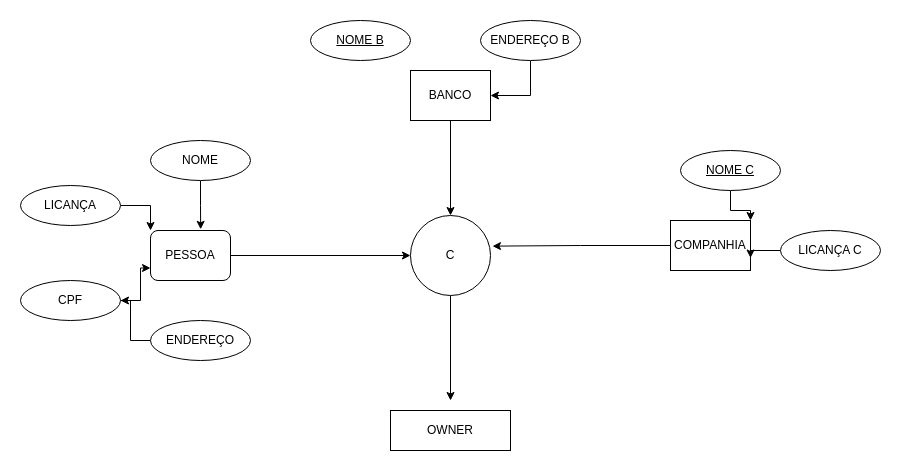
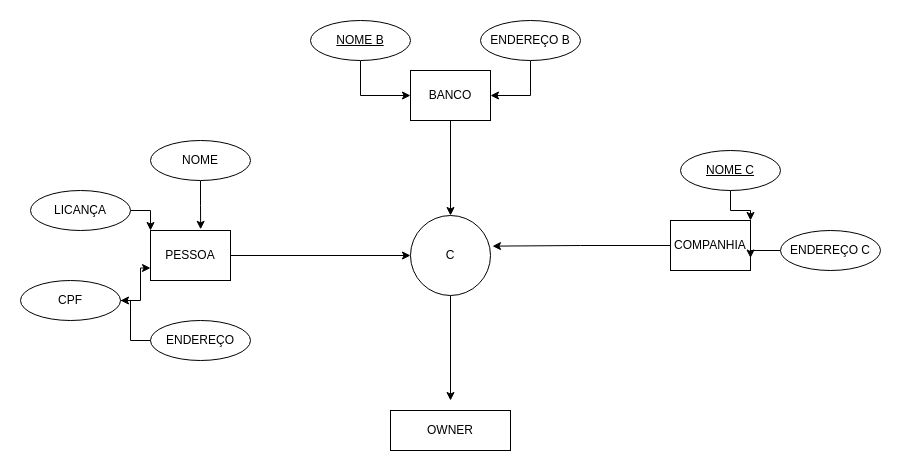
+ <mxCell id="21" style="edgeStyle=orthogonalEdgeStyle;rounded=0;orthogonalLoop=1;jettySize=auto;html=1;entryX=0;entryY=0.5;entryDx=0;entryDy=0;" edge="1" parent="1" source="22" target="5"><mxGeometry relative="1" as="geometry" /></mxCell>
- <mxCell id="15" value="&lt;font style=&quot;vertical-align: inherit;&quot;&gt;&lt;font style=&quot;vertical-align: inherit;&quot;&gt;LICANÇA&lt;/font&gt;&lt;/font&gt;" style="ellipse;whiteSpace=wrap;html=1;align=center;" vertex="1" parent="1"><mxGeometry x="20" y="185" width="100" height="40" as="geometry" /></mxCell>
+ <mxCell id="15" value="&lt;font style=&quot;vertical-align: inherit;&quot;&gt;&lt;font style=&quot;vertical-align: inherit;&quot;&gt;LICANÇA&lt;/font&gt;&lt;/font&gt;" style="ellipse;whiteSpace=wrap;html=1;align=center;" vertex="1" parent="1"><mxGeometry x="30" y="190" width="100" height="40" as="geometry" /></mxCell>
- <mxCell id="24" value="&lt;font style=&quot;vertical-align: inherit;&quot;&gt;&lt;font style=&quot;vertical-align: inherit;&quot;&gt;LICANÇA C&lt;/font&gt;&lt;/font&gt;" style="ellipse;whiteSpace=wrap;html=1;align=center;" vertex="1" parent="1"><mxGeometry x="780" y="230" width="100" height="40" as="geometry" /></mxCell>
+ <mxCell id="24" value="&lt;font style=&quot;vertical-align: inherit;&quot;&gt;&lt;font style=&quot;vertical-align: inherit;&quot;&gt;ENDEREÇO C&lt;/font&gt;&lt;/font&gt;" style="ellipse;whiteSpace=wrap;html=1;align=center;" vertex="1" parent="1"><mxGeometry x="780" y="230" width="100" height="40" as="geometry" /></mxCell>
- <mxCell id="3" value="&lt;font style=&quot;vertical-align: inherit;&quot;&gt;&lt;font style=&quot;vertical-align: inherit;&quot;&gt;PESSOA&lt;/font&gt;&lt;/font&gt;" style="whiteSpace=wrap;html=1;rounded=1;" vertex="1" parent="1"><mxGeometry x="150" y="230" width="80" height="50" as="geometry" /></mxCell>
+ <mxCell id="3" value="&lt;font style=&quot;vertical-align: inherit;&quot;&gt;&lt;font style=&quot;vertical-align: inherit;&quot;&gt;PESSOA&lt;/font&gt;&lt;/font&gt;" style="rounded=0;whiteSpace=wrap;html=1;" vertex="1" parent="1"><mxGeometry x="150" y="230" width="80" height="50" as="geometry" /></mxCell>
